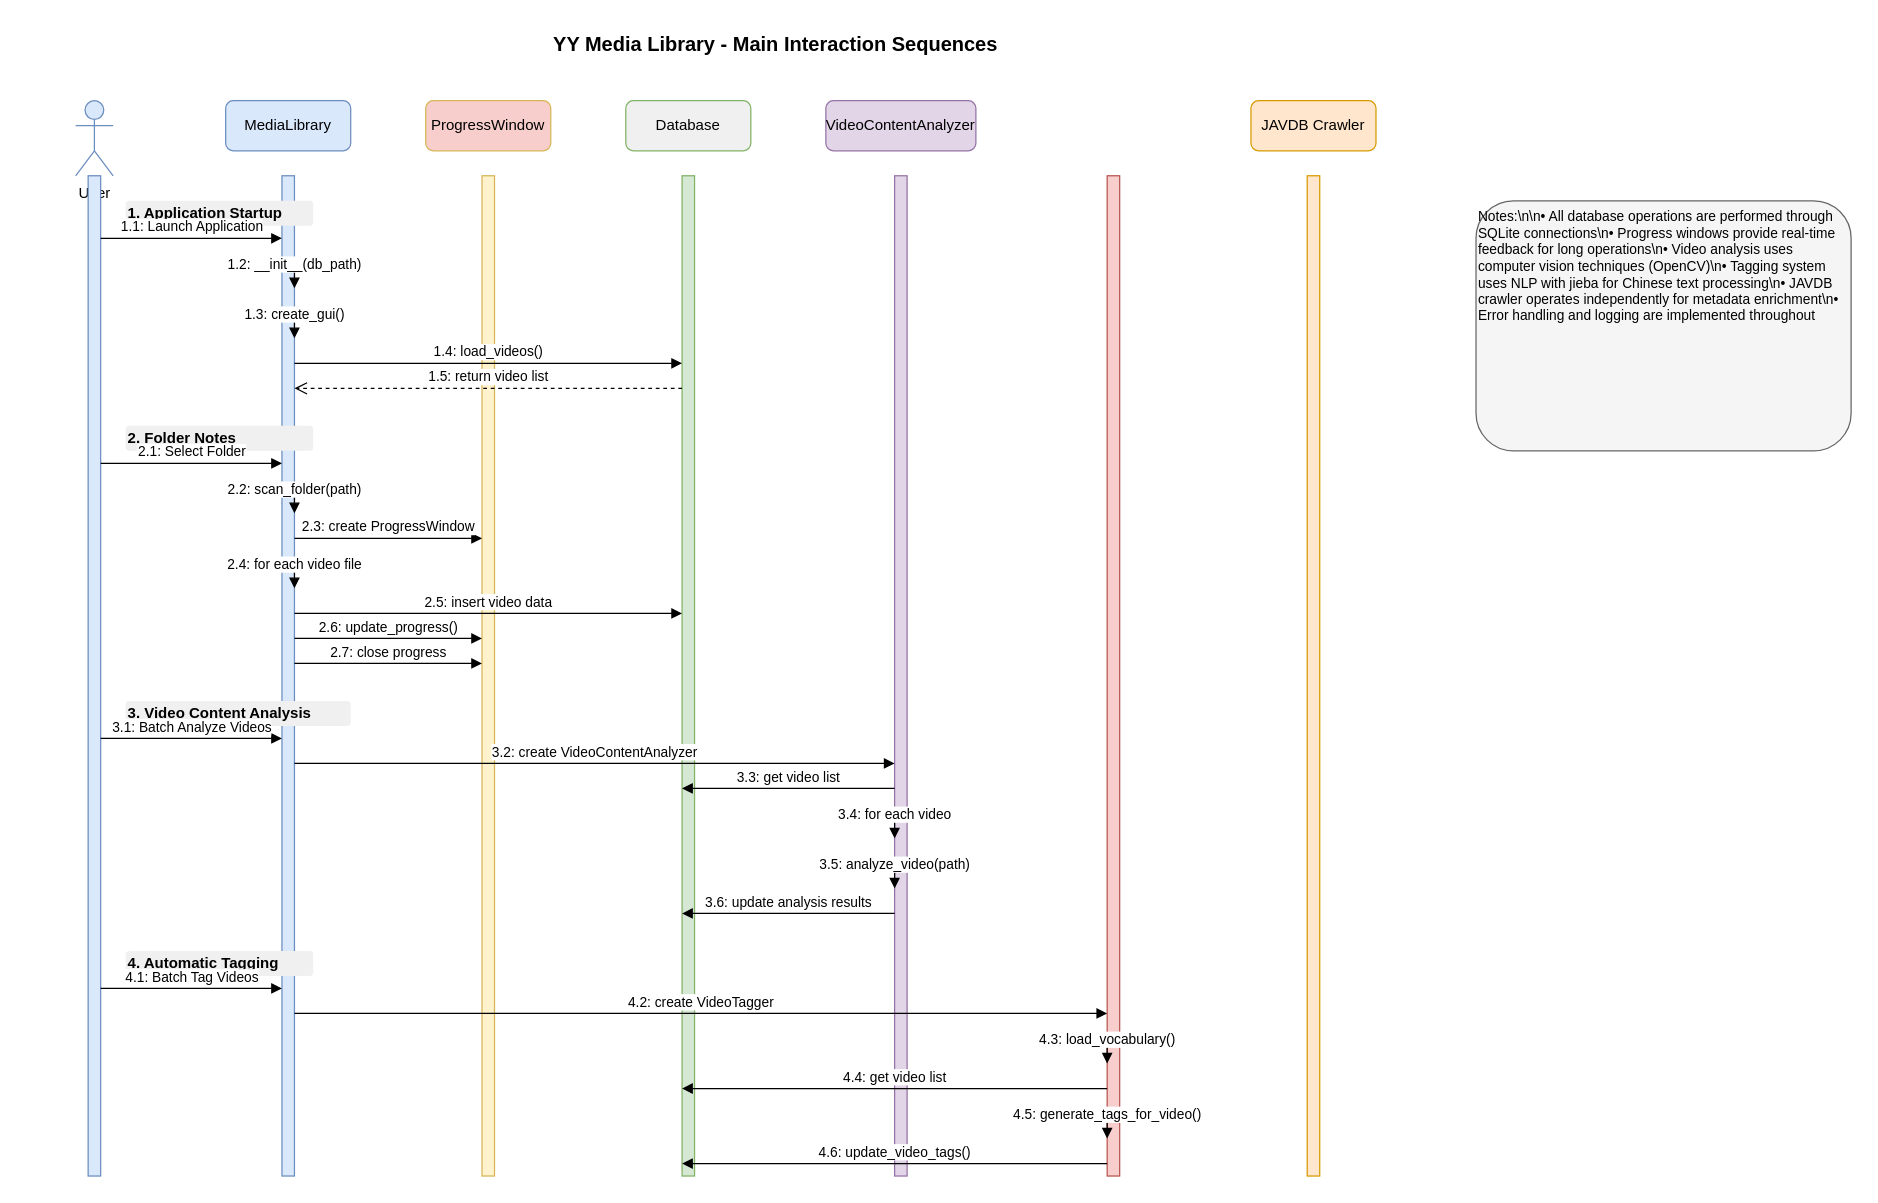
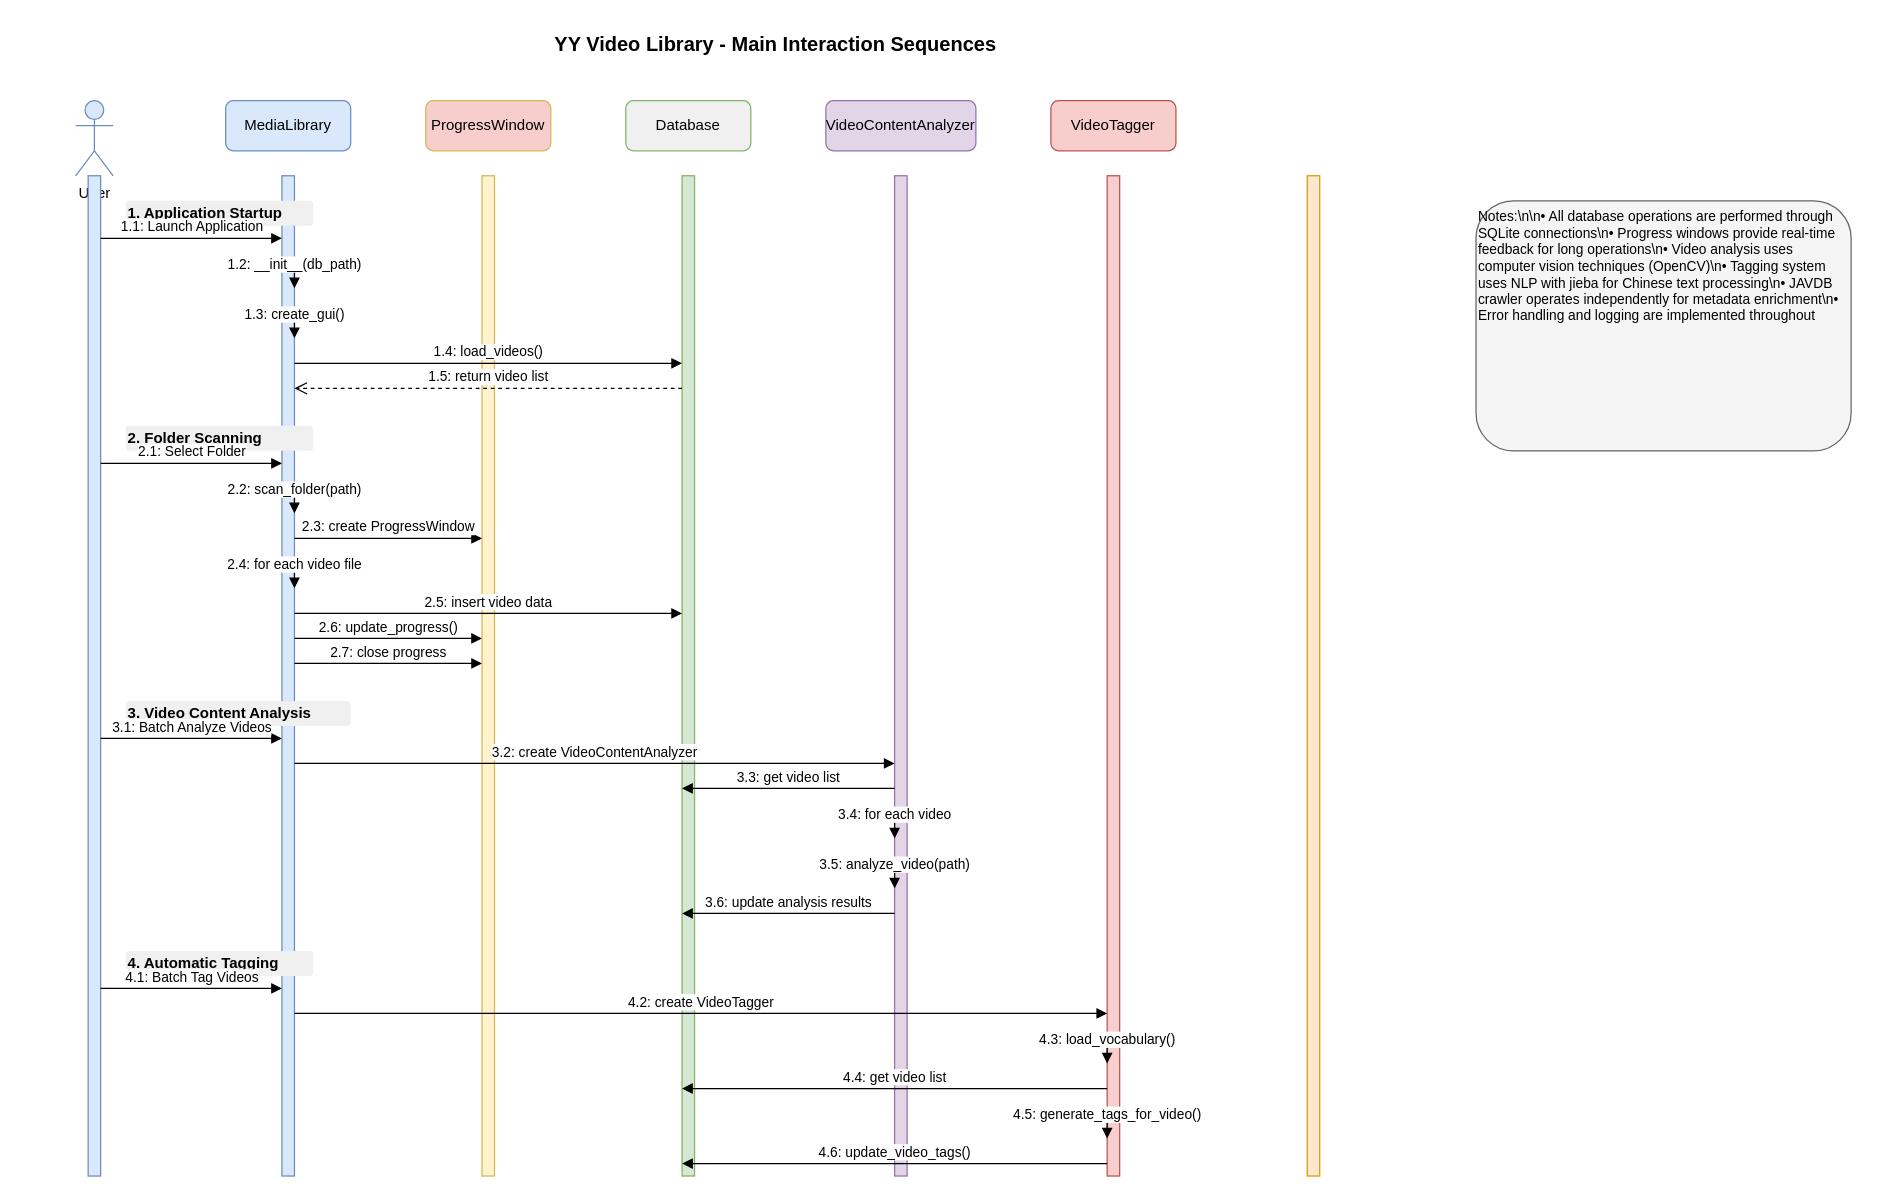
- <mxCell id="2" value="YY Media Library - Main Interaction Sequences" style="text;html=1;strokeColor=none;fillColor=none;align=center;verticalAlign=middle;whiteSpace=wrap;rounded=0;fontSize=16;fontStyle=1;" vertex="1" parent="1"><mxGeometry x="20" y="20" width="1200" height="30" as="geometry" /></mxCell>
+ <mxCell id="2" value="YY Video Library - Main Interaction Sequences" style="text;html=1;strokeColor=none;fillColor=none;align=center;verticalAlign=middle;whiteSpace=wrap;rounded=0;fontSize=16;fontStyle=1;" vertex="1" parent="1"><mxGeometry x="20" y="20" width="1200" height="30" as="geometry" /></mxCell>
+ <mxCell id="8" value="VideoTagger" style="rounded=1;whiteSpace=wrap;html=1;fillColor=#f8cecc;strokeColor=#b85450;" vertex="1" parent="1"><mxGeometry x="840" y="80" width="100" height="40" as="geometry" /></mxCell>
- <mxCell id="9" value="JAVDB Crawler" style="rounded=1;whiteSpace=wrap;html=1;fillColor=#ffe6cc;strokeColor=#d79b00;" vertex="1" parent="1"><mxGeometry x="1000" y="80" width="100" height="40" as="geometry" /></mxCell>
- <mxCell id="23" value="2. Folder Notes" style="text;html=1;strokeColor=none;fillColor=#f0f0f0;align=left;verticalAlign=middle;whiteSpace=wrap;rounded=1;fontSize=12;fontStyle=1;" vertex="1" parent="1"><mxGeometry x="100" y="340" width="150" height="20" as="geometry" /></mxCell>
+ <mxCell id="23" value="2. Folder Scanning" style="text;html=1;strokeColor=none;fillColor=#f0f0f0;align=left;verticalAlign=middle;whiteSpace=wrap;rounded=1;fontSize=12;fontStyle=1;" vertex="1" parent="1"><mxGeometry x="100" y="340" width="150" height="20" as="geometry" /></mxCell>
